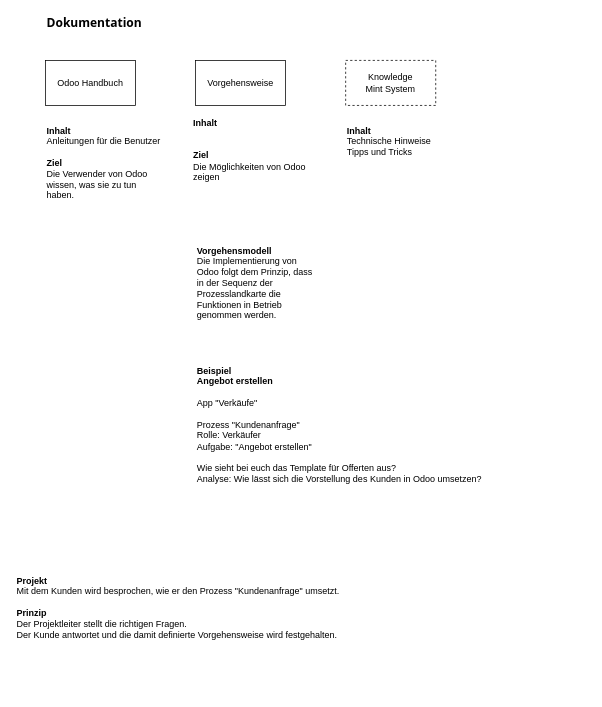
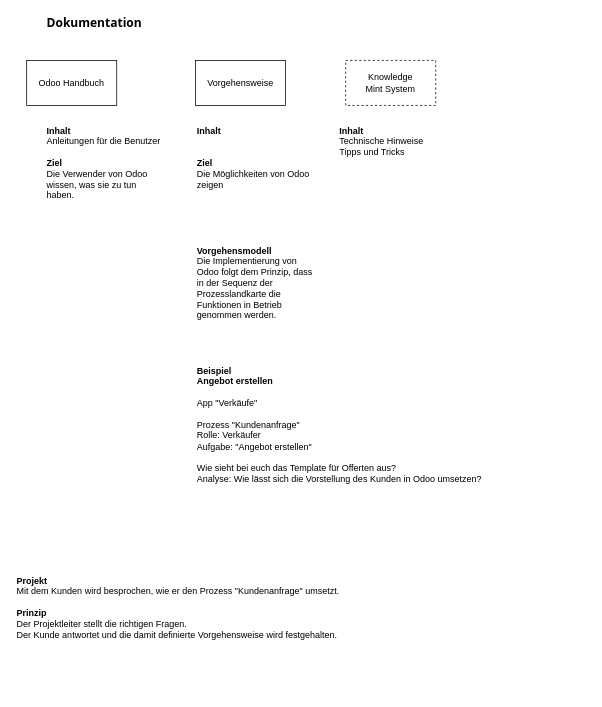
- <mxCell id="3" value="Odoo Handbuch" style="rounded=0;whiteSpace=wrap;html=1;" vertex="1" parent="1"><mxGeometry x="60" y="80" width="120" height="60" as="geometry" /></mxCell>
+ <mxCell id="3" value="Odoo Handbuch" style="rounded=0;whiteSpace=wrap;html=1;" vertex="1" parent="1"><mxGeometry x="35" y="80" width="120" height="60" as="geometry" /></mxCell>
- <mxCell id="7" value="&lt;b&gt;Inhalt&lt;/b&gt;&lt;br&gt;Technische Hinweise&lt;br&gt;Tipps und Tricks" style="text;html=1;strokeColor=none;fillColor=none;align=left;verticalAlign=top;whiteSpace=wrap;rounded=0;" vertex="1" parent="1"><mxGeometry x="460" y="160" width="120" height="40" as="geometry" /></mxCell>
+ <mxCell id="7" value="&lt;b&gt;Inhalt&lt;/b&gt;&lt;br&gt;Technische Hinweise&lt;br&gt;Tipps und Tricks" style="text;html=1;strokeColor=none;fillColor=none;align=left;verticalAlign=top;whiteSpace=wrap;rounded=0;" vertex="1" parent="1"><mxGeometry x="450" y="160" width="120" height="40" as="geometry" /></mxCell>
- <mxCell id="8" value="&lt;b&gt;Inhalt&lt;br&gt;&lt;br&gt;&lt;br&gt;Ziel&lt;/b&gt;&lt;br&gt;Die Möglichkeiten von Odoo zeigen" style="text;html=1;strokeColor=none;fillColor=none;align=left;verticalAlign=top;whiteSpace=wrap;rounded=0;" vertex="1" parent="1"><mxGeometry x="255" y="150" width="160" height="120" as="geometry" /></mxCell>
+ <mxCell id="8" value="&lt;b&gt;Inhalt&lt;br&gt;&lt;br&gt;&lt;br&gt;Ziel&lt;/b&gt;&lt;br&gt;Die Möglichkeiten von Odoo zeigen" style="text;html=1;strokeColor=none;fillColor=none;align=left;verticalAlign=top;whiteSpace=wrap;rounded=0;" vertex="1" parent="1"><mxGeometry x="260" y="160" width="160" height="120" as="geometry" /></mxCell>
